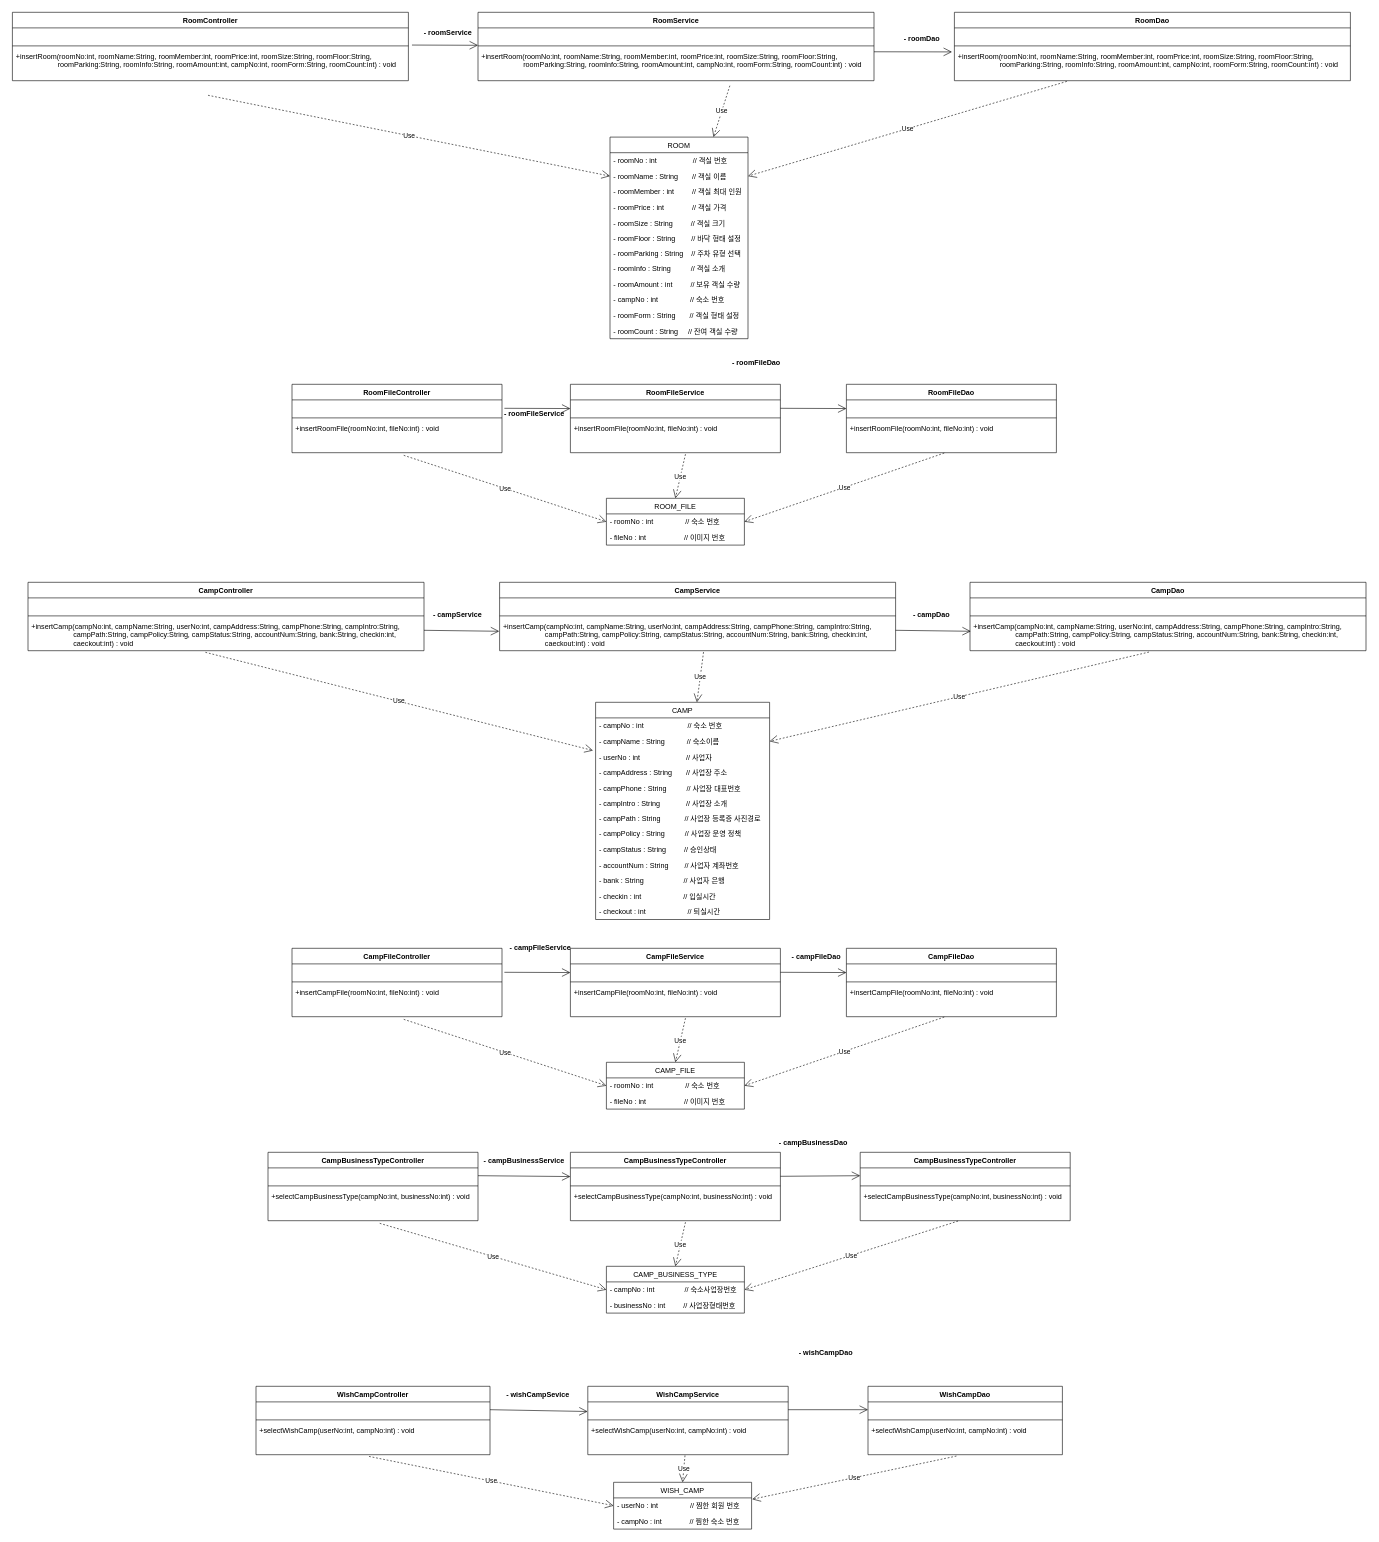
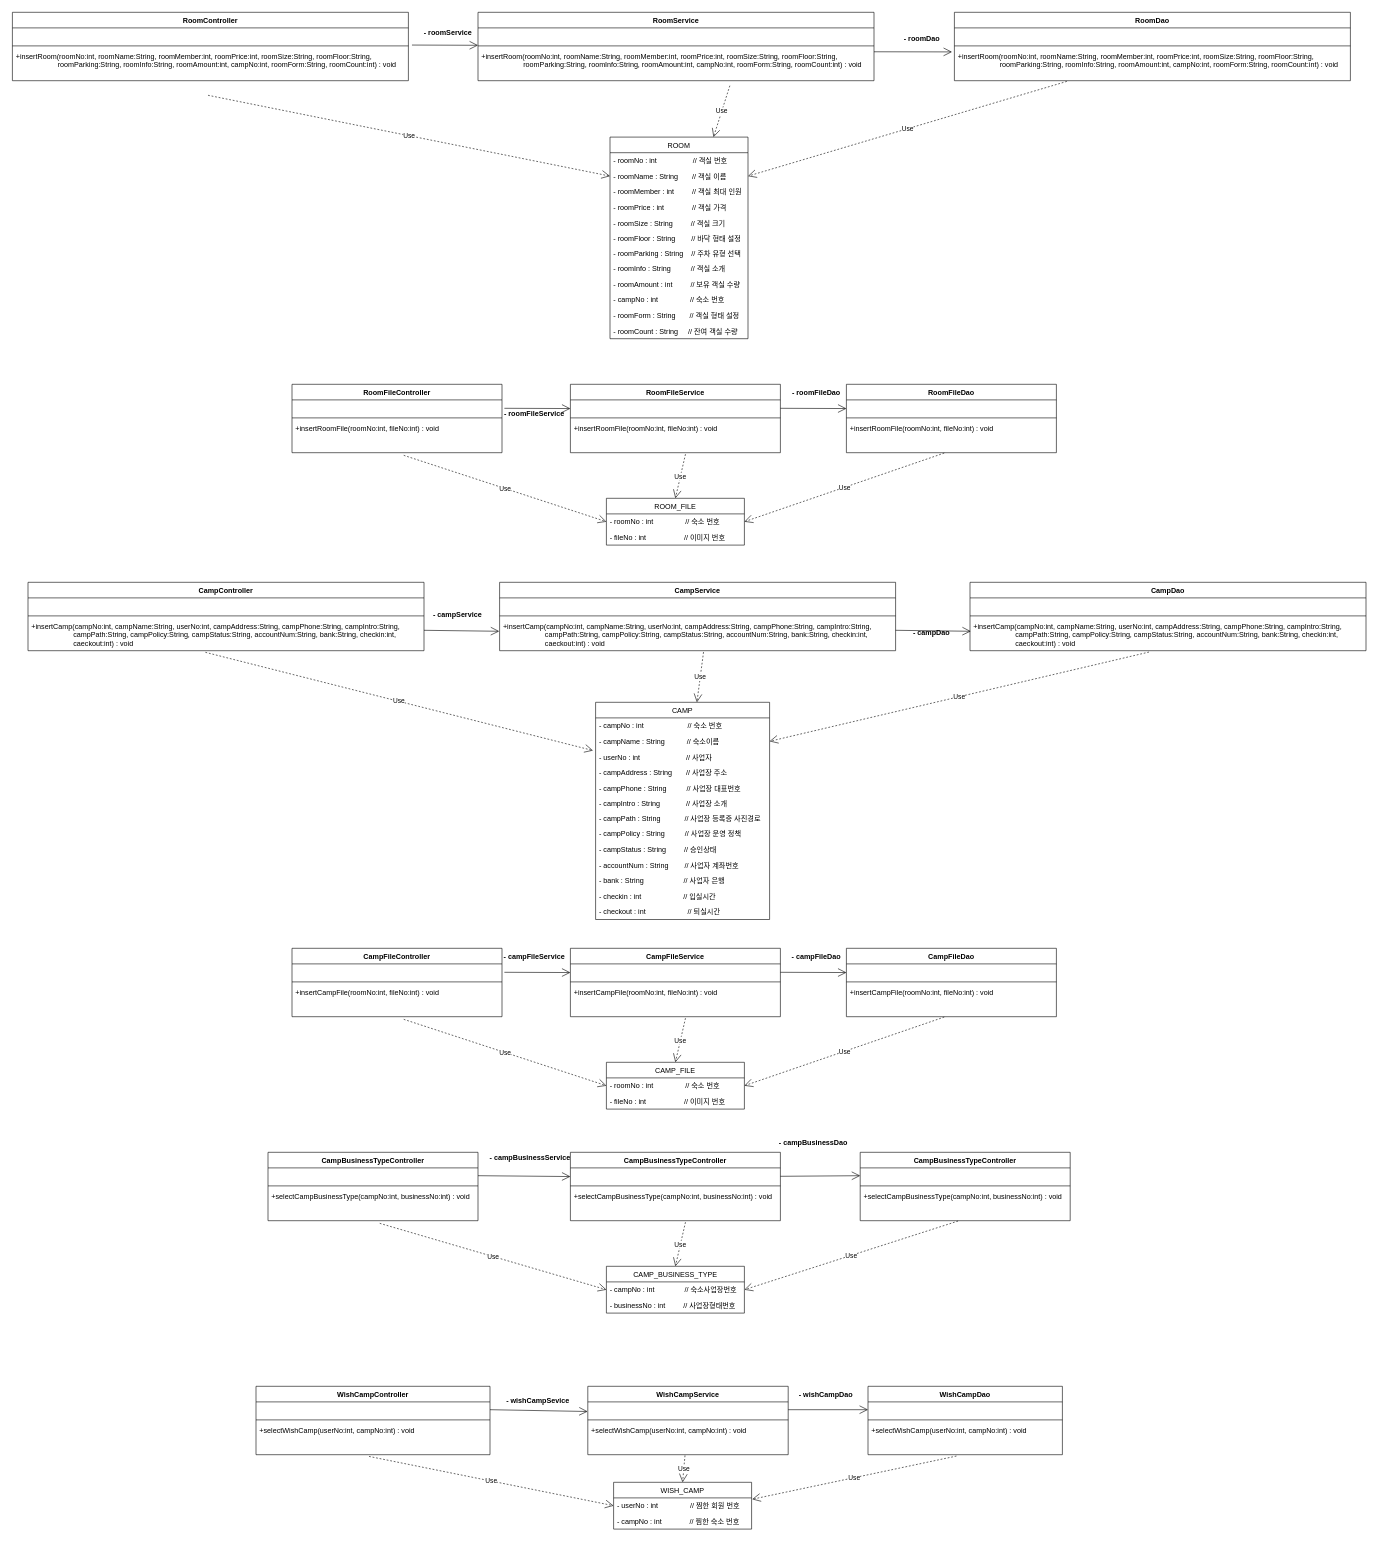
- <mxCell id="110" value="- roomFileDao" style="text;align=center;fontStyle=1;verticalAlign=middle;spacingLeft=3;spacingRight=3;strokeColor=none;rotatable=0;points=[[0,0.5],[1,0.5]];portConstraint=eastwest;" vertex="1" parent="1"><mxGeometry x="1220" y="590" width="80" height="26" as="geometry" /></mxCell>
+ <mxCell id="110" value="- roomFileDao" style="text;align=center;fontStyle=1;verticalAlign=middle;spacingLeft=3;spacingRight=3;strokeColor=none;rotatable=0;points=[[0,0.5],[1,0.5]];portConstraint=eastwest;" vertex="1" parent="1"><mxGeometry x="1320" y="640" width="80" height="26" as="geometry" /></mxCell>
- <mxCell id="69" value="- campDao" style="text;align=center;fontStyle=1;verticalAlign=middle;spacingLeft=3;spacingRight=3;strokeColor=none;rotatable=0;points=[[0,0.5],[1,0.5]];portConstraint=eastwest;" vertex="1" parent="1"><mxGeometry x="1512" y="1010" width="80" height="26" as="geometry" /></mxCell>
+ <mxCell id="69" value="- campDao" style="text;align=center;fontStyle=1;verticalAlign=middle;spacingLeft=3;spacingRight=3;strokeColor=none;rotatable=0;points=[[0,0.5],[1,0.5]];portConstraint=eastwest;" vertex="1" parent="1"><mxGeometry x="1512" y="1040" width="80" height="26" as="geometry" /></mxCell>
- <mxCell id="131" value="- campFileService" style="text;align=center;fontStyle=1;verticalAlign=middle;spacingLeft=3;spacingRight=3;strokeColor=none;rotatable=0;points=[[0,0.5],[1,0.5]];portConstraint=eastwest;" vertex="1" parent="1"><mxGeometry x="860" y="1565" width="80" height="26" as="geometry" /></mxCell>
+ <mxCell id="131" value="- campFileService" style="text;align=center;fontStyle=1;verticalAlign=middle;spacingLeft=3;spacingRight=3;strokeColor=none;rotatable=0;points=[[0,0.5],[1,0.5]];portConstraint=eastwest;" vertex="1" parent="1"><mxGeometry x="850" y="1580" width="80" height="26" as="geometry" /></mxCell>
- <mxCell id="153" value="- campBusinessService" style="text;align=center;fontStyle=1;verticalAlign=middle;spacingLeft=3;spacingRight=3;strokeColor=none;rotatable=0;points=[[0,0.5],[1,0.5]];portConstraint=eastwest;" vertex="1" parent="1"><mxGeometry x="816" y="1920" width="114" height="26" as="geometry" /></mxCell>
+ <mxCell id="153" value="- campBusinessService" style="text;align=center;fontStyle=1;verticalAlign=middle;spacingLeft=3;spacingRight=3;strokeColor=none;rotatable=0;points=[[0,0.5],[1,0.5]];portConstraint=eastwest;" vertex="1" parent="1"><mxGeometry x="826" y="1915" width="114" height="26" as="geometry" /></mxCell>
- <mxCell id="91" value="- wishCampDao" style="text;align=center;fontStyle=1;verticalAlign=middle;spacingLeft=3;spacingRight=3;strokeColor=none;rotatable=0;points=[[0,0.5],[1,0.5]];portConstraint=eastwest;" vertex="1" parent="1"><mxGeometry x="1336" y="2240" width="80" height="26" as="geometry" /></mxCell>
+ <mxCell id="91" value="- wishCampDao" style="text;align=center;fontStyle=1;verticalAlign=middle;spacingLeft=3;spacingRight=3;strokeColor=none;rotatable=0;points=[[0,0.5],[1,0.5]];portConstraint=eastwest;" vertex="1" parent="1"><mxGeometry x="1336" y="2310" width="80" height="26" as="geometry" /></mxCell>
- <mxCell id="90" value="- wishCampSevice" style="text;align=center;fontStyle=1;verticalAlign=middle;spacingLeft=3;spacingRight=3;strokeColor=none;rotatable=0;points=[[0,0.5],[1,0.5]];portConstraint=eastwest;" vertex="1" parent="1"><mxGeometry x="856" y="2310" width="80" height="26" as="geometry" /></mxCell>
+ <mxCell id="90" value="- wishCampSevice" style="text;align=center;fontStyle=1;verticalAlign=middle;spacingLeft=3;spacingRight=3;strokeColor=none;rotatable=0;points=[[0,0.5],[1,0.5]];portConstraint=eastwest;" vertex="1" parent="1"><mxGeometry x="856" y="2320" width="80" height="26" as="geometry" /></mxCell>
